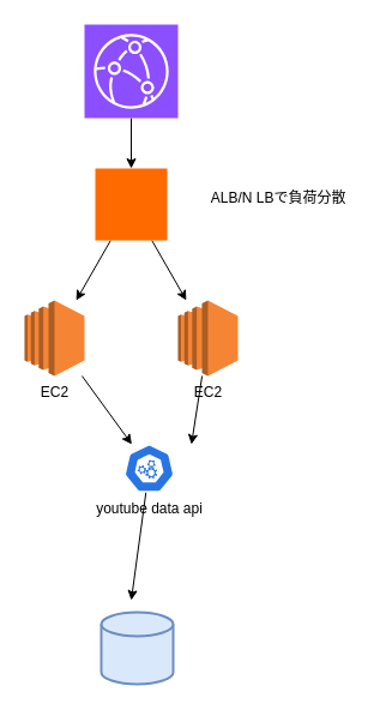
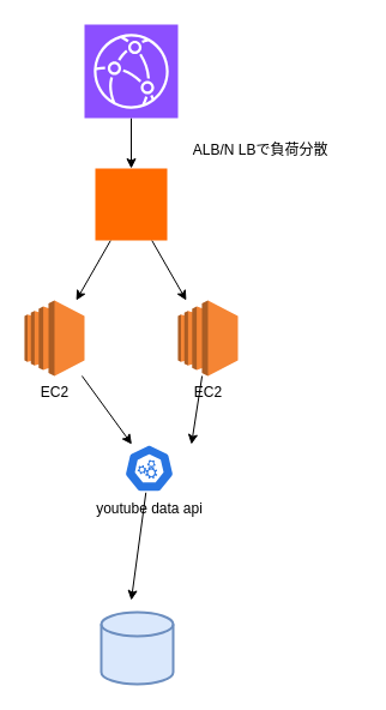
- <mxCell id="7" value="&amp;nbsp;ALB/N LBで負荷分散" style="text;html=1;align=center;verticalAlign=middle;resizable=0;points=[];autosize=1;strokeColor=none;fillColor=none;" vertex="1" parent="1"><mxGeometry x="160" y="150" width="140" height="30" as="geometry" /></mxCell>
+ <mxCell id="7" value="&amp;nbsp;ALB/N LBで負荷分散" style="text;html=1;align=center;verticalAlign=middle;resizable=0;points=[];autosize=1;strokeColor=none;fillColor=none;" vertex="1" parent="1"><mxGeometry x="145" y="110" width="140" height="30" as="geometry" /></mxCell>
